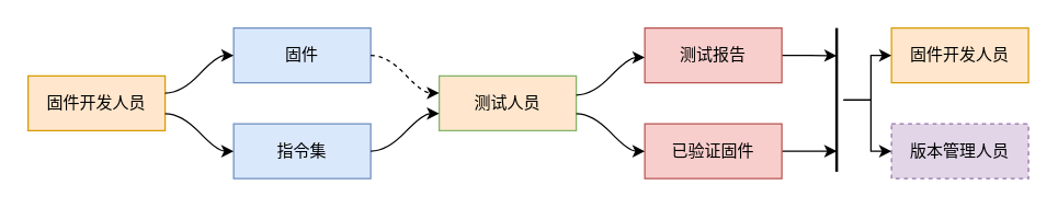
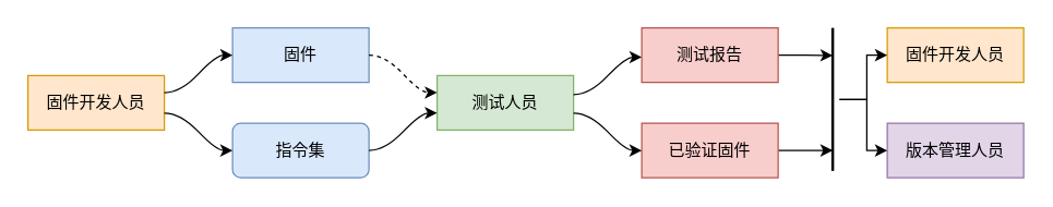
- <mxCell id="7" value="测试人员" style="whiteSpace=wrap;html=1;fillColor=#ffe6cc;strokeColor=#82b366;" vertex="1" parent="1"><mxGeometry x="320" y="55" width="100" height="40" as="geometry" /></mxCell>
+ <mxCell id="7" value="测试人员" style="whiteSpace=wrap;html=1;fillColor=#d5e8d4;strokeColor=#82b366;" vertex="1" parent="1"><mxGeometry x="320" y="55" width="100" height="40" as="geometry" /></mxCell>
- <mxCell id="5" value="指令集" style="whiteSpace=wrap;html=1;fillColor=#dae8fc;strokeColor=#6c8ebf;" vertex="1" parent="1"><mxGeometry x="170" y="90" width="100" height="40" as="geometry" /></mxCell>
+ <mxCell id="5" value="指令集" style="whiteSpace=wrap;html=1;fillColor=#dae8fc;strokeColor=#6c8ebf;rounded=1;" vertex="1" parent="1"><mxGeometry x="170" y="90" width="100" height="40" as="geometry" /></mxCell>
- <mxCell id="17" value="版本管理人员" style="whiteSpace=wrap;html=1;fillColor=#e1d5e7;strokeColor=#9673a6;dashed=1;" vertex="1" parent="1"><mxGeometry x="650" y="90" width="100" height="40" as="geometry" /></mxCell>
+ <mxCell id="17" value="版本管理人员" style="whiteSpace=wrap;html=1;fillColor=#e1d5e7;strokeColor=#9673a6;" vertex="1" parent="1"><mxGeometry x="650" y="90" width="100" height="40" as="geometry" /></mxCell>
